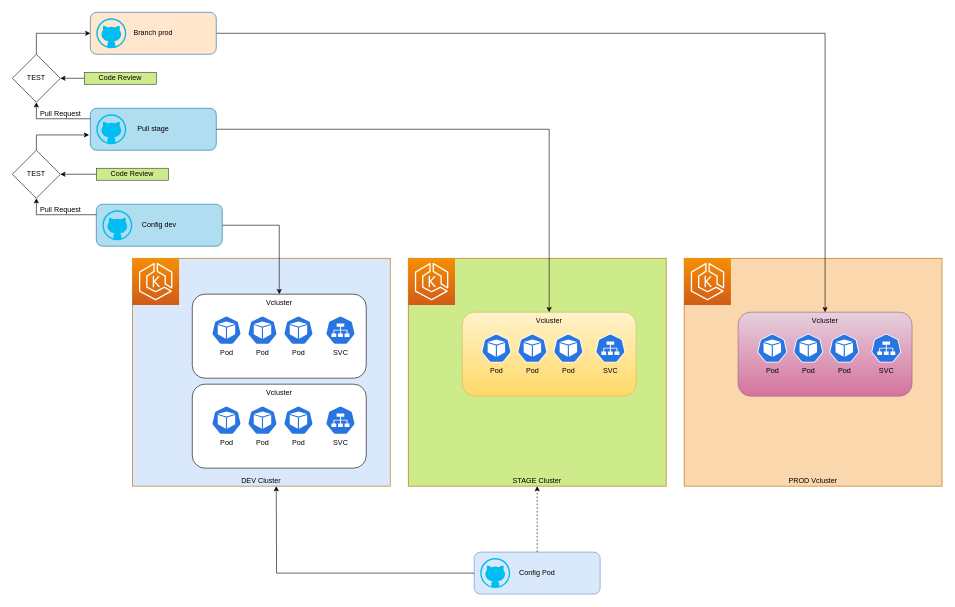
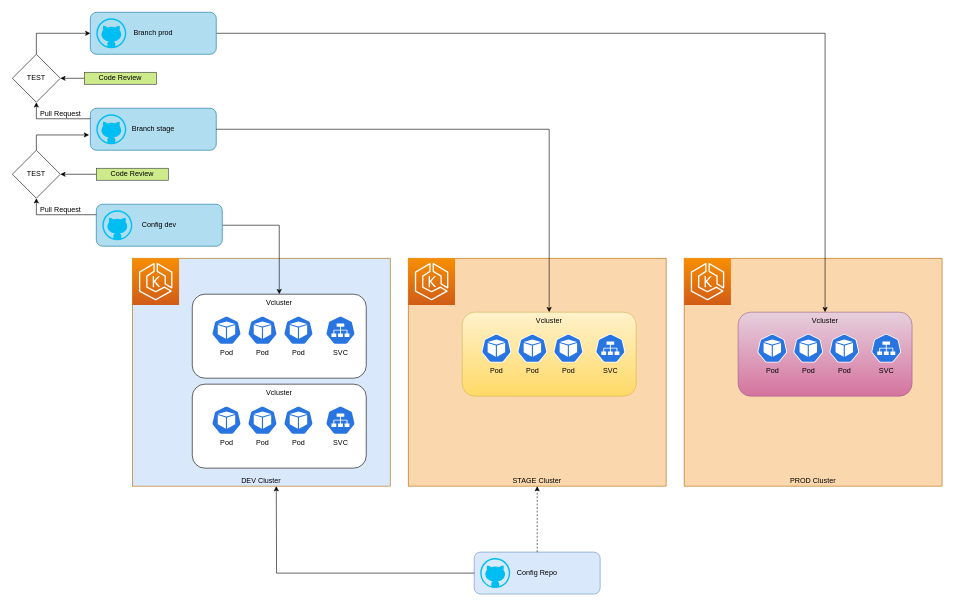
- <mxCell id="47" value="Branch prod" style="rounded=1;whiteSpace=wrap;html=1;fillColor=#ffe6cc;strokeColor=#10739e;" vertex="1" parent="46"><mxGeometry width="210" height="70" as="geometry" /></mxCell>
+ <mxCell id="47" value="Branch prod" style="rounded=1;whiteSpace=wrap;html=1;fillColor=#b1ddf0;strokeColor=#10739e;" vertex="1" parent="46"><mxGeometry width="210" height="70" as="geometry" /></mxCell>
- <mxCell id="39" value="Pull stage" style="rounded=1;whiteSpace=wrap;html=1;fillColor=#b1ddf0;strokeColor=#10739e;" vertex="1" parent="38"><mxGeometry width="210" height="70" as="geometry" /></mxCell>
+ <mxCell id="39" value="Branch stage" style="rounded=1;whiteSpace=wrap;html=1;fillColor=#b1ddf0;strokeColor=#10739e;" vertex="1" parent="38"><mxGeometry width="210" height="70" as="geometry" /></mxCell>
- <mxCell id="21" value="STAGE Cluster" style="rounded=0;whiteSpace=wrap;html=1;verticalAlign=bottom;fillColor=#cdeb8b;strokeColor=#b46504;" vertex="1" parent="20"><mxGeometry width="430" height="380" as="geometry" /></mxCell>
+ <mxCell id="21" value="STAGE Cluster" style="rounded=0;whiteSpace=wrap;html=1;verticalAlign=bottom;fillColor=#fad7ac;strokeColor=#b46504;" vertex="1" parent="20"><mxGeometry width="430" height="380" as="geometry" /></mxCell>
- <mxCell id="30" value="PROD Vcluster" style="rounded=0;whiteSpace=wrap;html=1;verticalAlign=bottom;fillColor=#fad7ac;strokeColor=#b46504;" vertex="1" parent="29"><mxGeometry width="430" height="380" as="geometry" /></mxCell>
+ <mxCell id="30" value="PROD Cluster" style="rounded=0;whiteSpace=wrap;html=1;verticalAlign=bottom;fillColor=#fad7ac;strokeColor=#b46504;" vertex="1" parent="29"><mxGeometry width="430" height="380" as="geometry" /></mxCell>
- <mxCell id="3" value="Config Pod" style="rounded=1;whiteSpace=wrap;html=1;fillColor=#dae8fc;strokeColor=#6c8ebf;" vertex="1" parent="2"><mxGeometry width="210" height="70" as="geometry" /></mxCell>
+ <mxCell id="3" value="Config Repo" style="rounded=1;whiteSpace=wrap;html=1;fillColor=#dae8fc;strokeColor=#6c8ebf;" vertex="1" parent="2"><mxGeometry width="210" height="70" as="geometry" /></mxCell>
